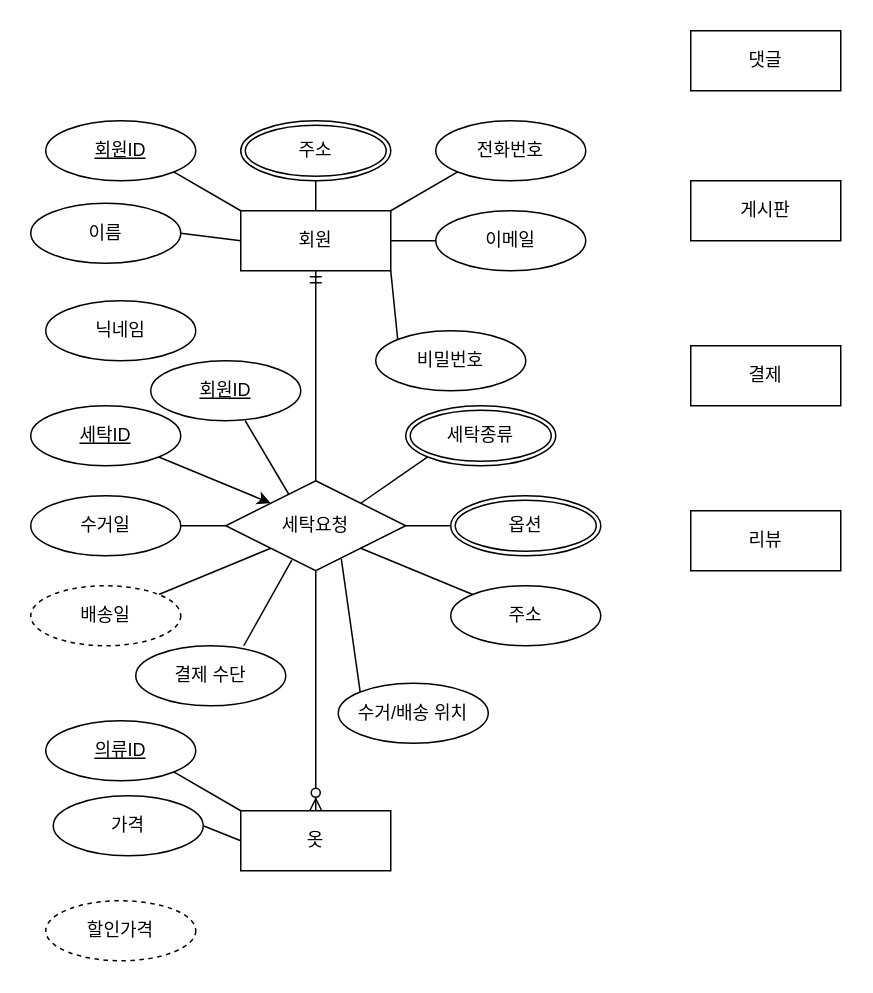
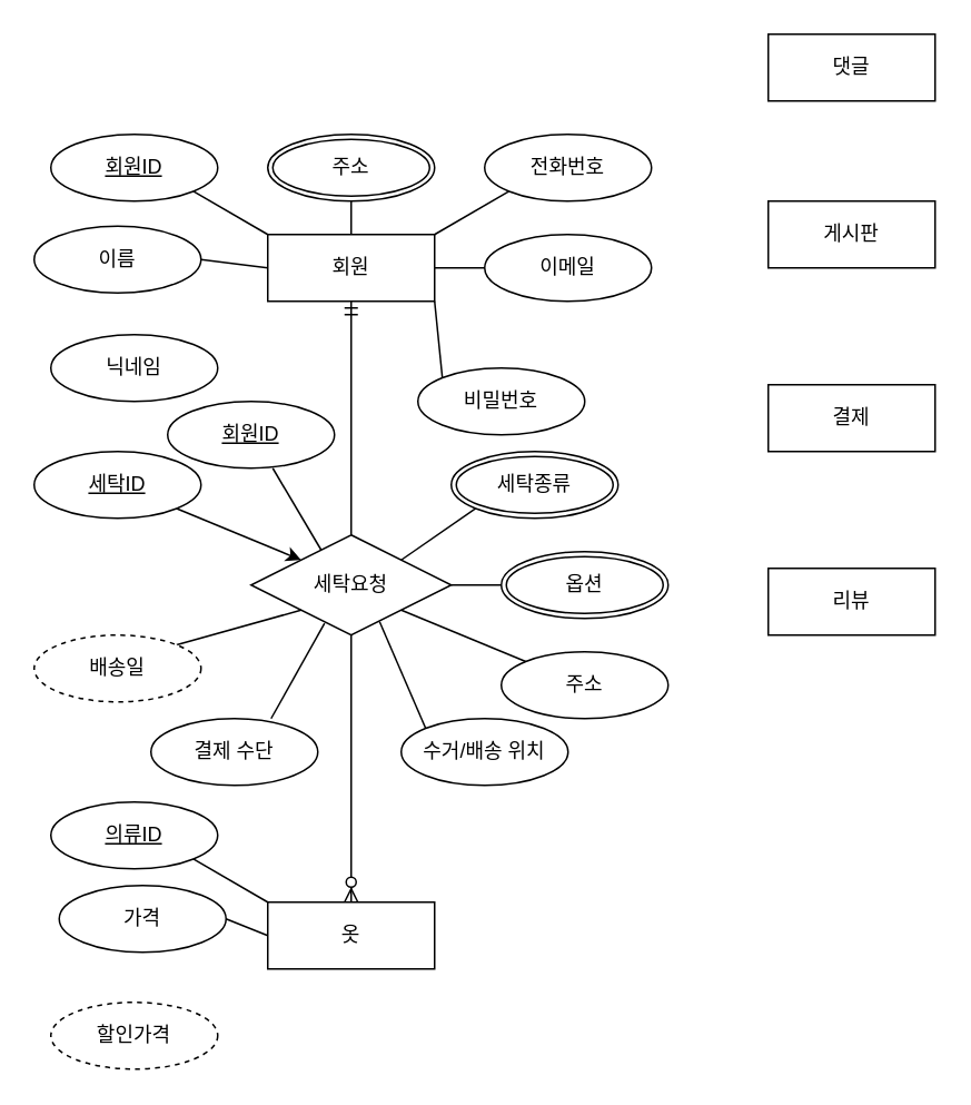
- <mxCell id="27" value="수거일" style="ellipse;whiteSpace=wrap;html=1;align=center;" vertex="1" parent="1"><mxGeometry x="20" y="330" width="100" height="40" as="geometry" /></mxCell>
- <mxCell id="26" value="" style="endArrow=none;html=1;rounded=0;exitX=1;exitY=0.5;exitDx=0;exitDy=0;entryX=0;entryY=0.5;entryDx=0;entryDy=0;" edge="1" parent="1" source="27" target="7"><mxGeometry relative="1" as="geometry"><mxPoint x="120" y="350" as="sourcePoint" /><mxPoint x="190" y="345" as="targetPoint" /></mxGeometry></mxCell>
- <mxCell id="29" value="배송일" style="ellipse;whiteSpace=wrap;html=1;align=center;dashed=1;" vertex="1" parent="1"><mxGeometry x="20" y="390" width="100" height="40" as="geometry" /></mxCell>
+ <mxCell id="29" value="배송일" style="ellipse;whiteSpace=wrap;html=1;align=center;dashed=1;" vertex="1" parent="1"><mxGeometry x="20" y="380" width="100" height="40" as="geometry" /></mxCell>
- <mxCell id="36" value="수거/배송 위치" style="ellipse;whiteSpace=wrap;html=1;align=center;" vertex="1" parent="1"><mxGeometry x="225" y="455" width="100" height="40" as="geometry" /></mxCell>
+ <mxCell id="36" value="수거/배송 위치" style="ellipse;whiteSpace=wrap;html=1;align=center;" vertex="1" parent="1"><mxGeometry x="240" y="430" width="100" height="40" as="geometry" /></mxCell>
